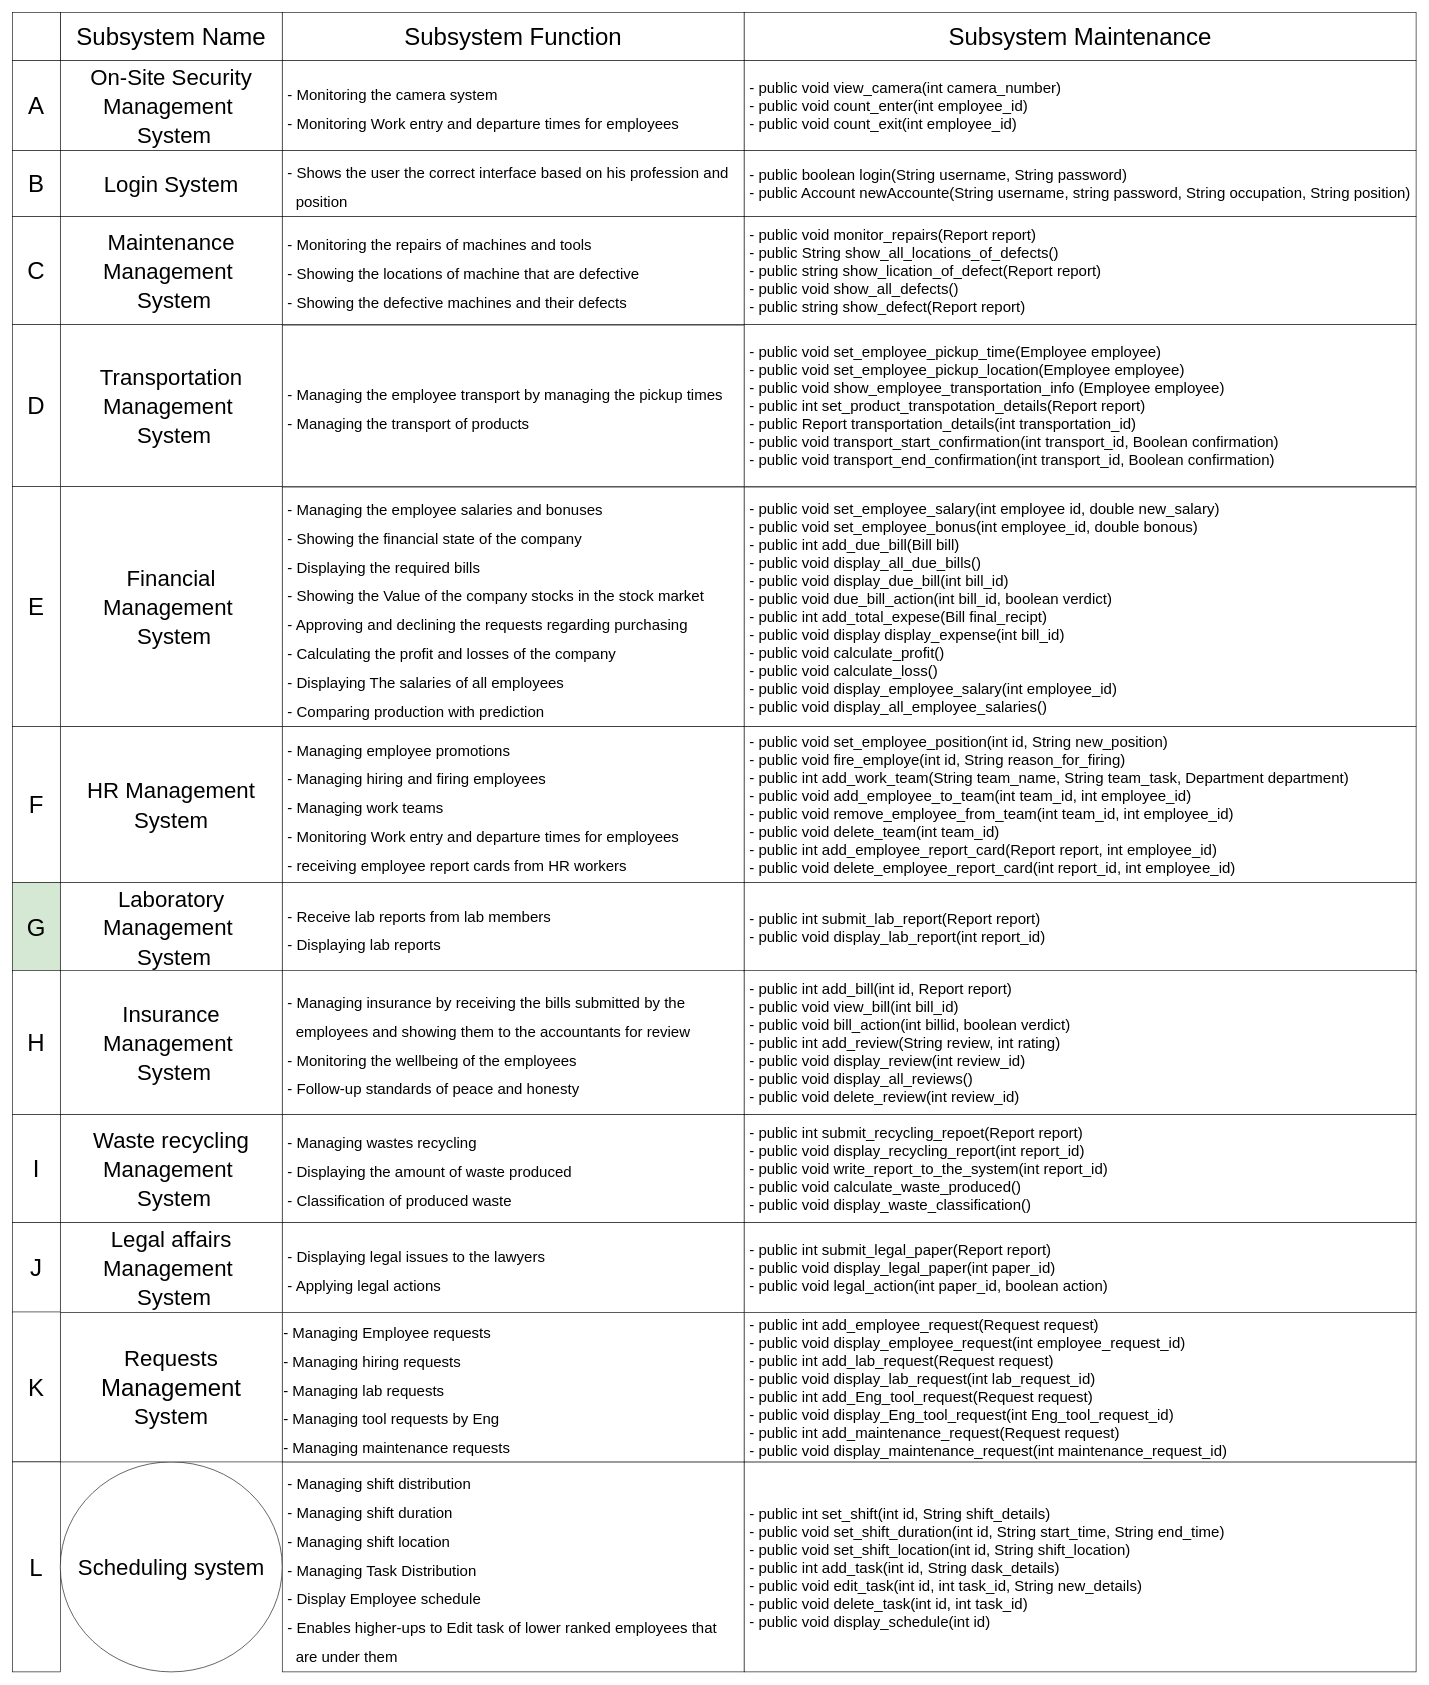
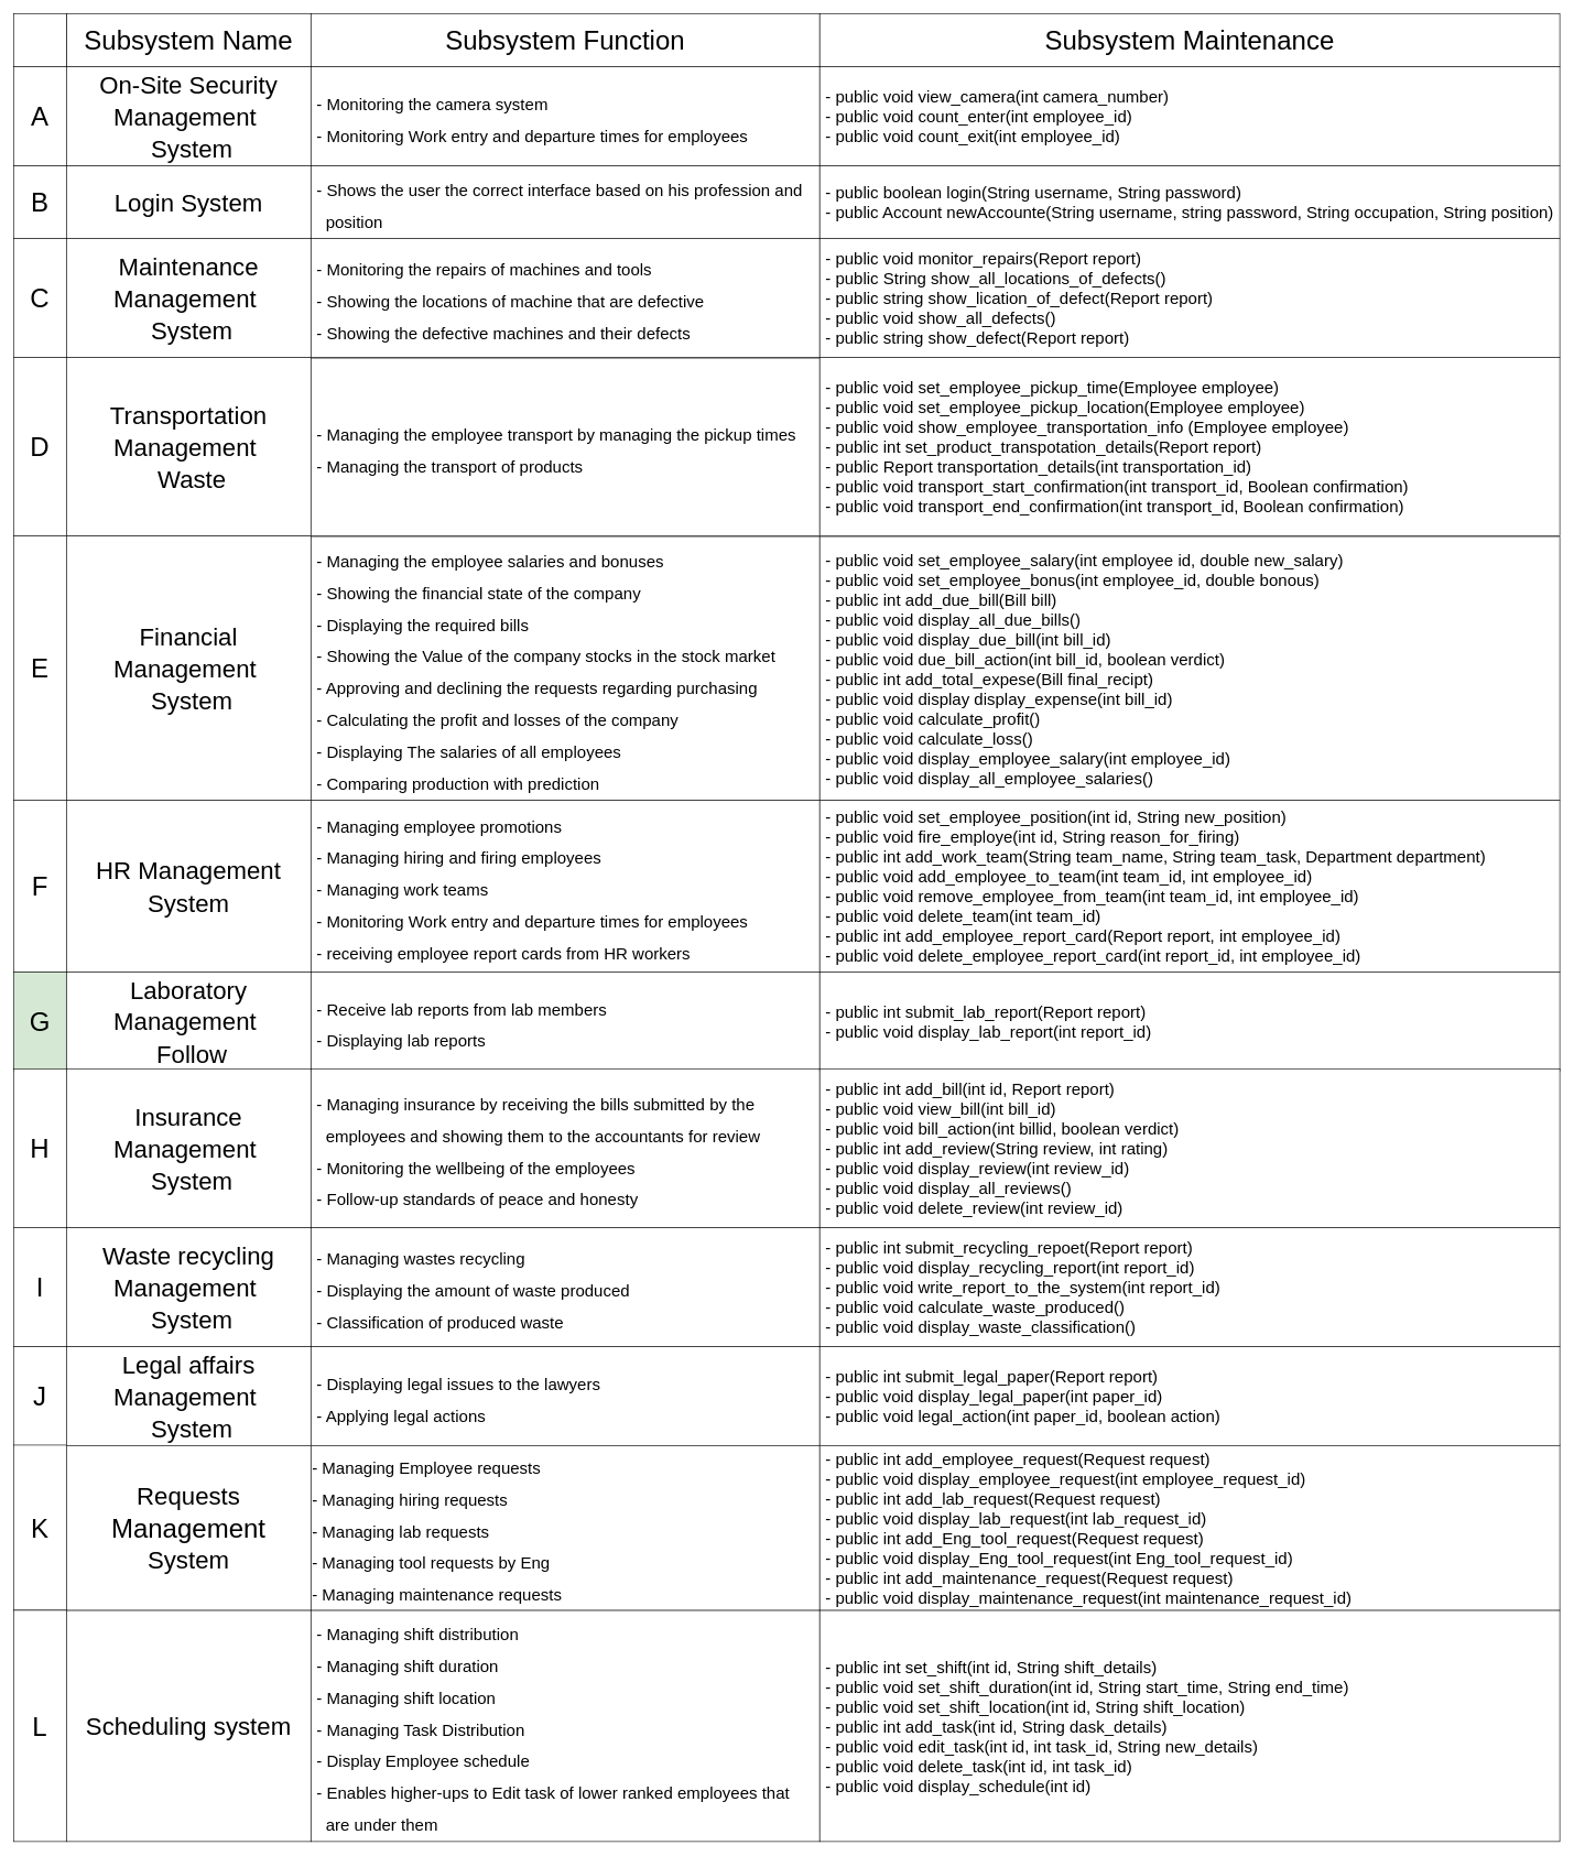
- <mxCell id="23" value="&lt;font style=&quot;font-size: 37px;&quot;&gt;Transportation Management&amp;nbsp;&lt;br&gt;&amp;nbsp;System&lt;/font&gt;" style="rounded=0;whiteSpace=wrap;html=1;fontSize=40;" parent="1" vertex="1"><mxGeometry x="100" y="540" width="370" height="270" as="geometry" /></mxCell>
+ <mxCell id="23" value="&lt;font style=&quot;font-size: 37px;&quot;&gt;Transportation Management&amp;nbsp;&lt;br&gt;&amp;nbsp;Waste&lt;/font&gt;" style="rounded=0;whiteSpace=wrap;html=1;fontSize=40;" parent="1" vertex="1"><mxGeometry x="100" y="540" width="370" height="270" as="geometry" /></mxCell>
- <mxCell id="24" value="&lt;font style=&quot;font-size: 37px;&quot;&gt;Laboratory Management&amp;nbsp;&lt;br&gt;&amp;nbsp;System&lt;/font&gt;" style="rounded=0;whiteSpace=wrap;html=1;fontSize=40;" parent="1" vertex="1"><mxGeometry x="100" y="1470" width="370" height="150" as="geometry" /></mxCell>
+ <mxCell id="24" value="&lt;font style=&quot;font-size: 37px;&quot;&gt;Laboratory Management&amp;nbsp;&lt;br&gt;&amp;nbsp;Follow&lt;/font&gt;" style="rounded=0;whiteSpace=wrap;html=1;fontSize=40;" parent="1" vertex="1"><mxGeometry x="100" y="1470" width="370" height="150" as="geometry" /></mxCell>
- <mxCell id="25" value="&lt;font style=&quot;font-size: 37px;&quot;&gt;Scheduling system&lt;/font&gt;" style="ellipse;whiteSpace=wrap;html=1;fontSize=40;" parent="1" vertex="1"><mxGeometry x="100" y="2436" width="370" height="350" as="geometry" /></mxCell>
+ <mxCell id="25" value="&lt;font style=&quot;font-size: 37px;&quot;&gt;Scheduling system&lt;/font&gt;" style="rounded=0;whiteSpace=wrap;html=1;fontSize=40;" parent="1" vertex="1"><mxGeometry x="100" y="2436" width="370" height="350" as="geometry" /></mxCell>
